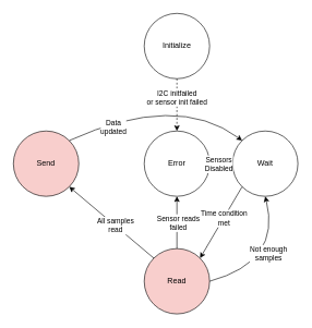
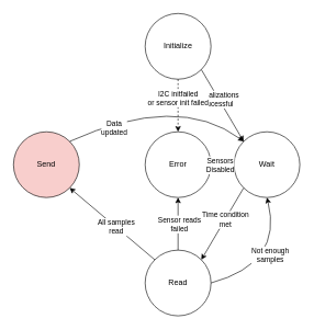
+ <mxCell id="7" value="" style="endArrow=classic;html=1;rounded=0;exitX=1;exitY=1;exitDx=0;exitDy=0;entryX=0;entryY=0;entryDx=0;entryDy=0;" edge="1" parent="1" source="2" target="3"><mxGeometry width="50" height="50" relative="1" as="geometry"><mxPoint x="410" y="110" as="sourcePoint" /><mxPoint x="460" y="60" as="targetPoint" /></mxGeometry></mxCell>
+ <mxCell id="8" value="Initializations&lt;div&gt;sucessful&lt;/div&gt;" style="edgeLabel;html=1;align=center;verticalAlign=middle;resizable=0;points=[];" vertex="1" connectable="0" parent="7"><mxGeometry x="-0.181" y="-1" relative="1" as="geometry"><mxPoint as="offset" /></mxGeometry></mxCell>
- <mxCell id="4" value="Read" style="ellipse;whiteSpace=wrap;html=1;aspect=fixed;fillColor=#f8cecc;" vertex="1" parent="1"><mxGeometry x="220" y="380" width="100" height="100" as="geometry" /></mxCell>
+ <mxCell id="4" value="Read" style="ellipse;whiteSpace=wrap;html=1;aspect=fixed;" vertex="1" parent="1"><mxGeometry x="220" y="380" width="100" height="100" as="geometry" /></mxCell>
